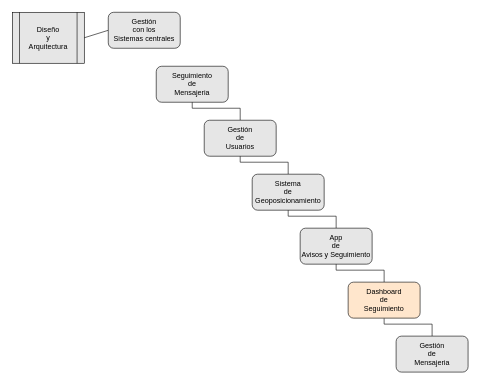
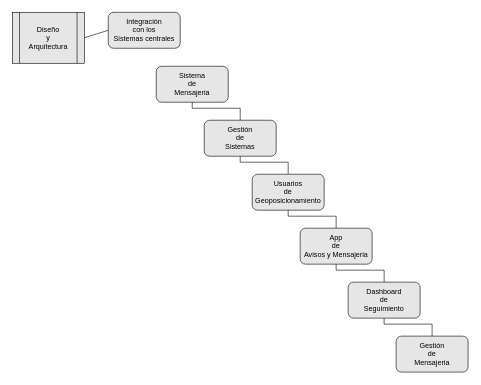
- <mxCell id="4" value="Gestión&lt;div&gt;con los&lt;/div&gt;&lt;div&gt;Sistemas centrales&lt;/div&gt;" style="rounded=1;whiteSpace=wrap;html=1;fillColor=#E6E6E6;" parent="1" vertex="1"><mxGeometry x="180" y="20" width="120" height="60" as="geometry" /></mxCell>
+ <mxCell id="4" value="Integración&lt;div&gt;con los&lt;/div&gt;&lt;div&gt;Sistemas centrales&lt;/div&gt;" style="rounded=1;whiteSpace=wrap;html=1;fillColor=#E6E6E6;" parent="1" vertex="1"><mxGeometry x="180" y="20" width="120" height="60" as="geometry" /></mxCell>
- <mxCell id="5" value="Seguimiento&lt;div&gt;de&lt;/div&gt;&lt;div&gt;Mensajeria&lt;/div&gt;" style="rounded=1;whiteSpace=wrap;html=1;fillColor=#E6E6E6;" parent="1" vertex="1"><mxGeometry x="260" y="110" width="120" height="60" as="geometry" /></mxCell>
+ <mxCell id="5" value="Sistema&lt;div&gt;de&lt;/div&gt;&lt;div&gt;Mensajeria&lt;/div&gt;" style="rounded=1;whiteSpace=wrap;html=1;fillColor=#E6E6E6;" parent="1" vertex="1"><mxGeometry x="260" y="110" width="120" height="60" as="geometry" /></mxCell>
- <mxCell id="7" value="Gestión&lt;div&gt;de&lt;/div&gt;&lt;div&gt;Usuarios&lt;/div&gt;" style="rounded=1;whiteSpace=wrap;html=1;fillColor=#E6E6E6;" parent="1" vertex="1"><mxGeometry x="340" y="200" width="120" height="60" as="geometry" /></mxCell>
+ <mxCell id="7" value="Gestión&lt;div&gt;de&lt;/div&gt;&lt;div&gt;Sistemas&lt;/div&gt;" style="rounded=1;whiteSpace=wrap;html=1;fillColor=#E6E6E6;" parent="1" vertex="1"><mxGeometry x="340" y="200" width="120" height="60" as="geometry" /></mxCell>
- <mxCell id="9" value="Sistema&lt;div&gt;de&lt;/div&gt;&lt;div&gt;Geoposicionamiento&lt;/div&gt;" style="rounded=1;whiteSpace=wrap;html=1;fillColor=#E6E6E6;" parent="1" vertex="1"><mxGeometry x="420" y="290" width="120" height="60" as="geometry" /></mxCell>
+ <mxCell id="9" value="Usuarios&lt;div&gt;de&lt;/div&gt;&lt;div&gt;Geoposicionamiento&lt;/div&gt;" style="rounded=1;whiteSpace=wrap;html=1;fillColor=#E6E6E6;" parent="1" vertex="1"><mxGeometry x="420" y="290" width="120" height="60" as="geometry" /></mxCell>
- <mxCell id="11" value="App&lt;div&gt;de&lt;/div&gt;&lt;div&gt;Avisos y Seguimiento&lt;/div&gt;" style="rounded=1;whiteSpace=wrap;html=1;fillColor=#E6E6E6;" parent="1" vertex="1"><mxGeometry x="500" y="380" width="120" height="60" as="geometry" /></mxCell>
+ <mxCell id="11" value="App&lt;div&gt;de&lt;/div&gt;&lt;div&gt;Avisos y Mensajeria&lt;/div&gt;" style="rounded=1;whiteSpace=wrap;html=1;fillColor=#E6E6E6;" parent="1" vertex="1"><mxGeometry x="500" y="380" width="120" height="60" as="geometry" /></mxCell>
- <mxCell id="14" value="Dashboard&lt;div&gt;de&lt;/div&gt;&lt;div&gt;Seguimiento&lt;/div&gt;" style="rounded=1;whiteSpace=wrap;html=1;fillColor=#ffe6cc;" parent="1" vertex="1"><mxGeometry x="580" y="470" width="120" height="60" as="geometry" /></mxCell>
+ <mxCell id="14" value="Dashboard&lt;div&gt;de&lt;/div&gt;&lt;div&gt;Seguimiento&lt;/div&gt;" style="rounded=1;whiteSpace=wrap;html=1;fillColor=#E6E6E6;" parent="1" vertex="1"><mxGeometry x="580" y="470" width="120" height="60" as="geometry" /></mxCell>
